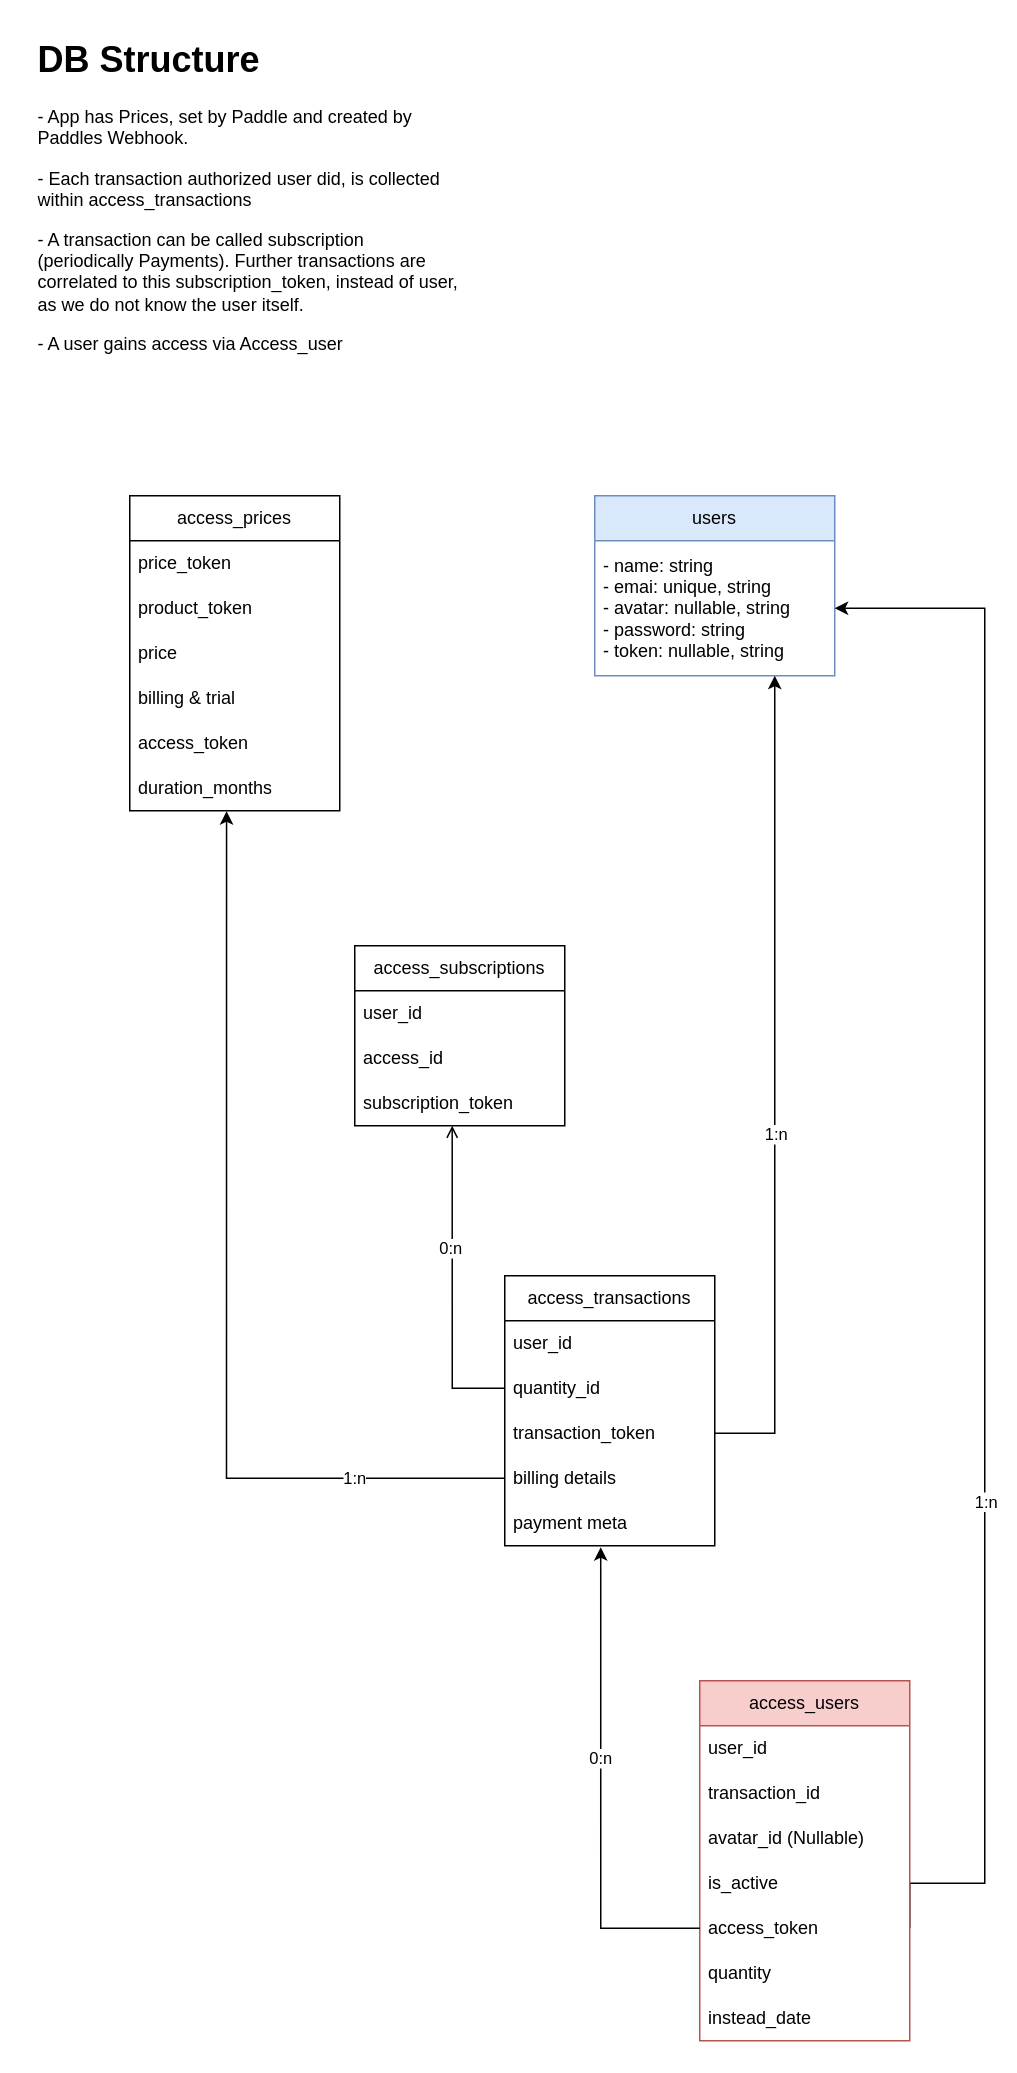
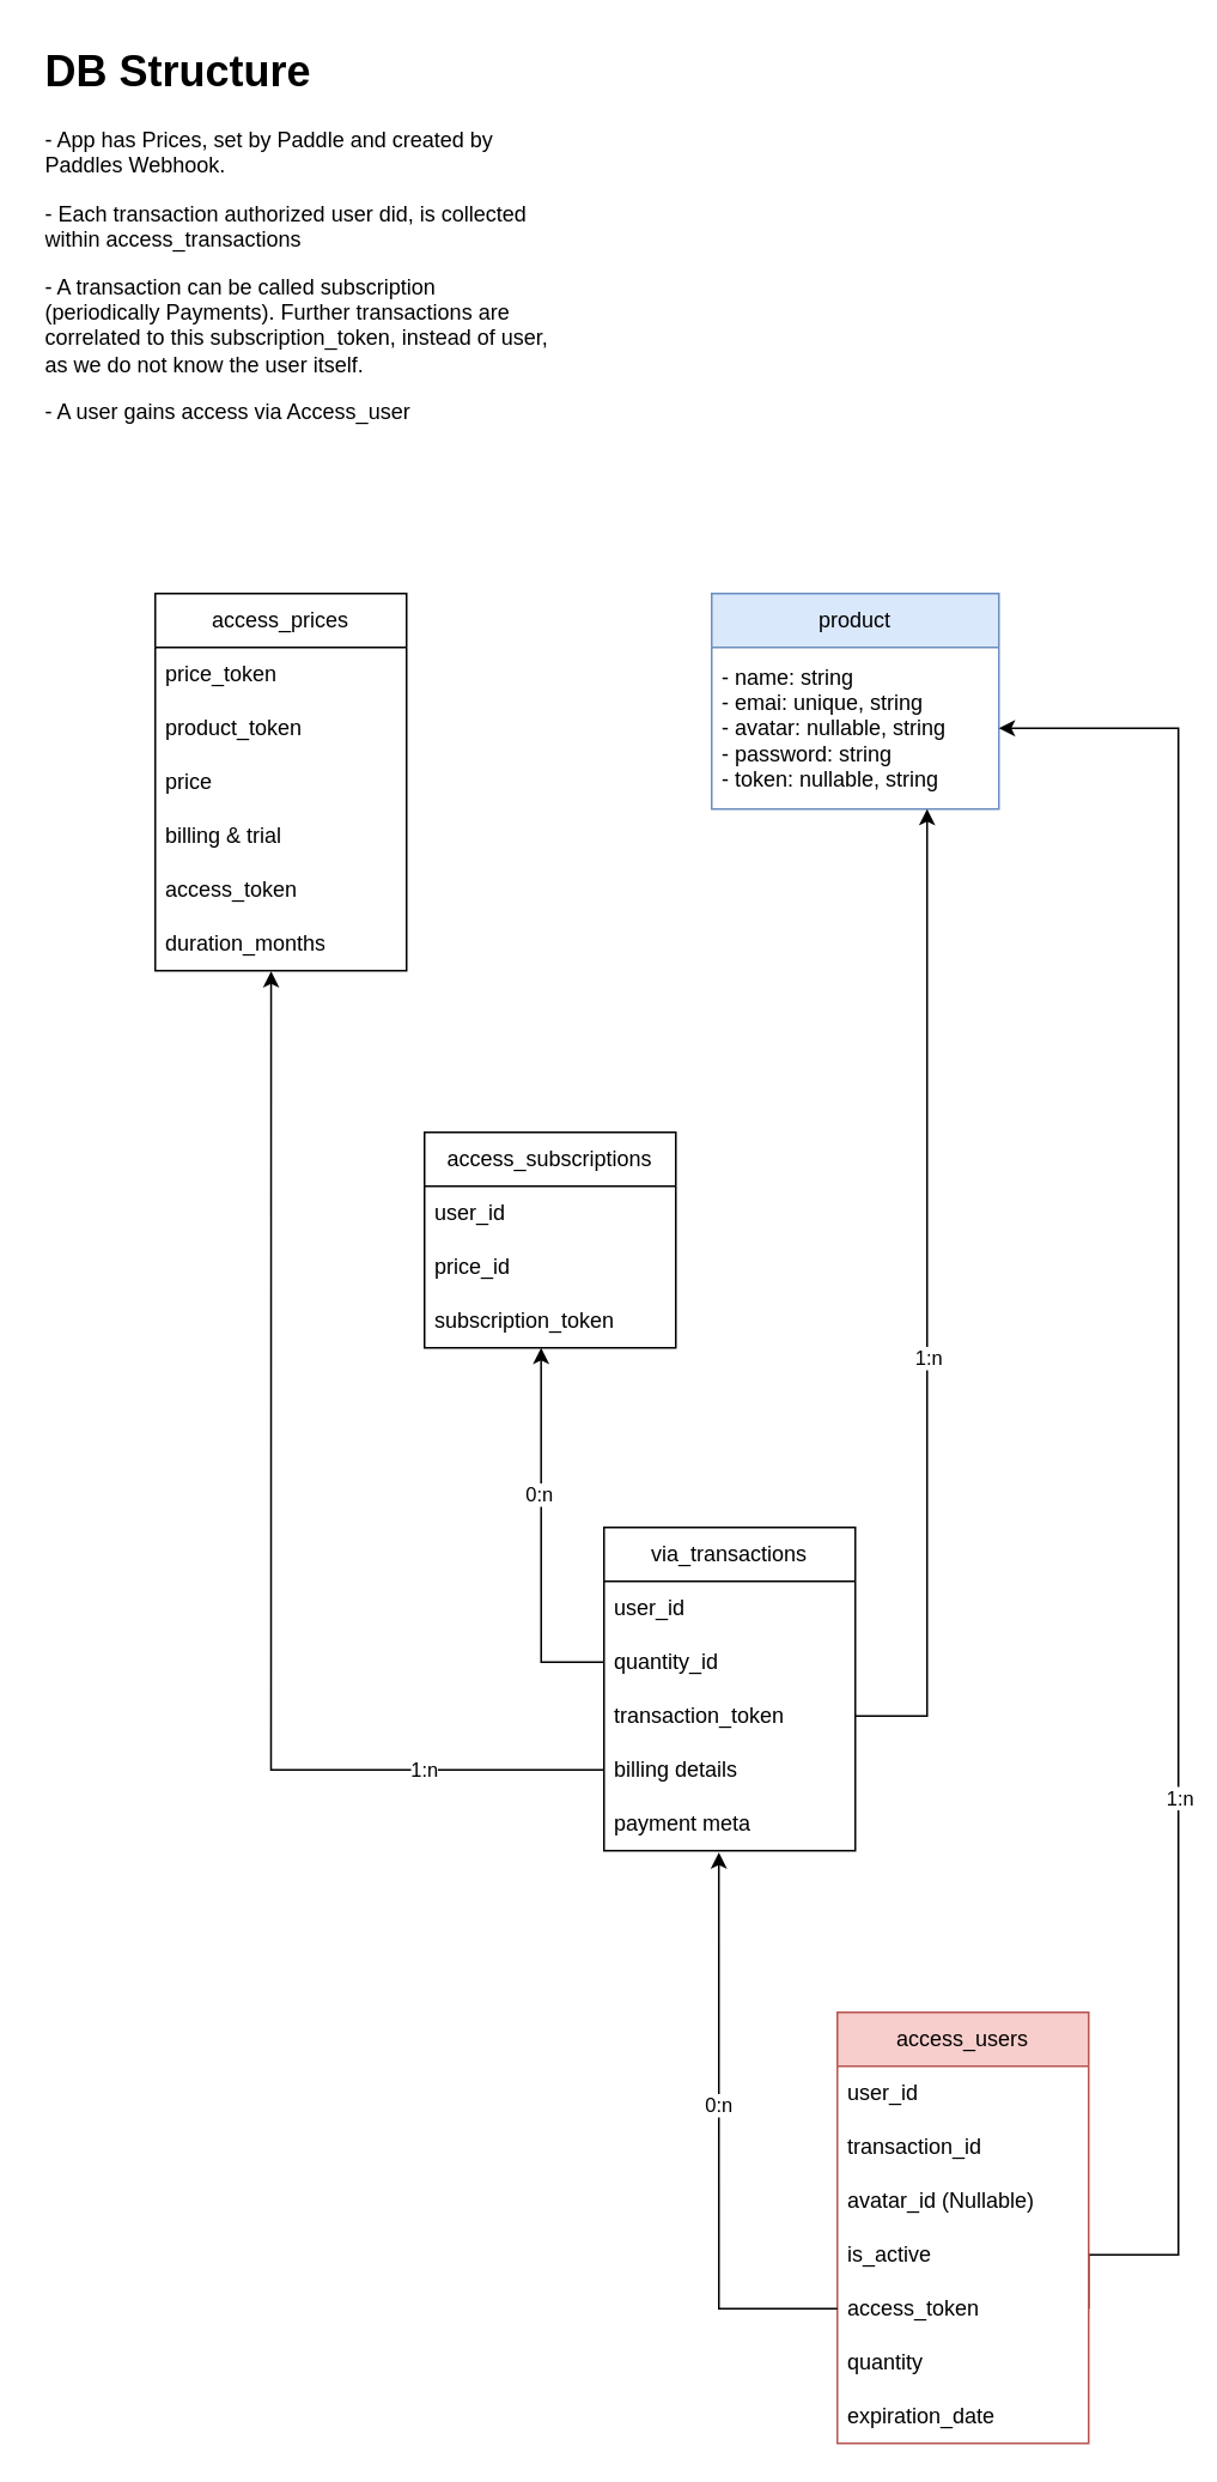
- <mxCell id="2" value="users" style="swimlane;fontStyle=0;childLayout=stackLayout;horizontal=1;startSize=30;horizontalStack=0;resizeParent=1;resizeParentMax=0;resizeLast=0;collapsible=1;marginBottom=0;whiteSpace=wrap;html=1;fillColor=#dae8fc;strokeColor=#6c8ebf;" parent="1" vertex="1"><mxGeometry x="396" y="330" width="160" height="120" as="geometry" /></mxCell>
+ <mxCell id="2" value="product" style="swimlane;fontStyle=0;childLayout=stackLayout;horizontal=1;startSize=30;horizontalStack=0;resizeParent=1;resizeParentMax=0;resizeLast=0;collapsible=1;marginBottom=0;whiteSpace=wrap;html=1;fillColor=#dae8fc;strokeColor=#6c8ebf;" parent="1" vertex="1"><mxGeometry x="396" y="330" width="160" height="120" as="geometry" /></mxCell>
- <mxCell id="13" value="access_id" style="text;strokeColor=none;fillColor=none;align=left;verticalAlign=middle;spacingLeft=4;spacingRight=4;overflow=hidden;points=[[0,0.5],[1,0.5]];portConstraint=eastwest;rotatable=0;whiteSpace=wrap;html=1;" parent="11" vertex="1"><mxGeometry y="60" width="140" height="30" as="geometry" /></mxCell>
+ <mxCell id="13" value="price_id" style="text;strokeColor=none;fillColor=none;align=left;verticalAlign=middle;spacingLeft=4;spacingRight=4;overflow=hidden;points=[[0,0.5],[1,0.5]];portConstraint=eastwest;rotatable=0;whiteSpace=wrap;html=1;" parent="11" vertex="1"><mxGeometry y="60" width="140" height="30" as="geometry" /></mxCell>
- <mxCell id="23" style="edgeStyle=orthogonalEdgeStyle;rounded=0;orthogonalLoop=1;jettySize=auto;html=1;entryX=0.464;entryY=1;entryDx=0;entryDy=0;entryPerimeter=0;exitX=0;exitY=0.5;exitDx=0;exitDy=0;endArrow=open;" parent="1" source="17" target="14" edge="1"><mxGeometry relative="1" as="geometry" /></mxCell>
+ <mxCell id="23" style="edgeStyle=orthogonalEdgeStyle;rounded=0;orthogonalLoop=1;jettySize=auto;html=1;entryX=0.464;entryY=1;entryDx=0;entryDy=0;entryPerimeter=0;exitX=0;exitY=0.5;exitDx=0;exitDy=0;" parent="1" source="17" target="14" edge="1"><mxGeometry relative="1" as="geometry" /></mxCell>
- <mxCell id="15" value="access_transactions" style="swimlane;fontStyle=0;childLayout=stackLayout;horizontal=1;startSize=30;horizontalStack=0;resizeParent=1;resizeParentMax=0;resizeLast=0;collapsible=1;marginBottom=0;whiteSpace=wrap;html=1;" parent="1" vertex="1"><mxGeometry x="336" y="850" width="140" height="180" as="geometry" /></mxCell>
+ <mxCell id="15" value="via_transactions" style="swimlane;fontStyle=0;childLayout=stackLayout;horizontal=1;startSize=30;horizontalStack=0;resizeParent=1;resizeParentMax=0;resizeLast=0;collapsible=1;marginBottom=0;whiteSpace=wrap;html=1;" parent="1" vertex="1"><mxGeometry x="336" y="850" width="140" height="180" as="geometry" /></mxCell>
- <mxCell id="34" value="instead_date" style="text;strokeColor=none;fillColor=none;align=left;verticalAlign=middle;spacingLeft=4;spacingRight=4;overflow=hidden;points=[[0,0.5],[1,0.5]];portConstraint=eastwest;rotatable=0;whiteSpace=wrap;html=1;" parent="27" vertex="1"><mxGeometry y="210" width="140" height="30" as="geometry" /></mxCell>
+ <mxCell id="34" value="expiration_date" style="text;strokeColor=none;fillColor=none;align=left;verticalAlign=middle;spacingLeft=4;spacingRight=4;overflow=hidden;points=[[0,0.5],[1,0.5]];portConstraint=eastwest;rotatable=0;whiteSpace=wrap;html=1;" parent="27" vertex="1"><mxGeometry y="210" width="140" height="30" as="geometry" /></mxCell>
